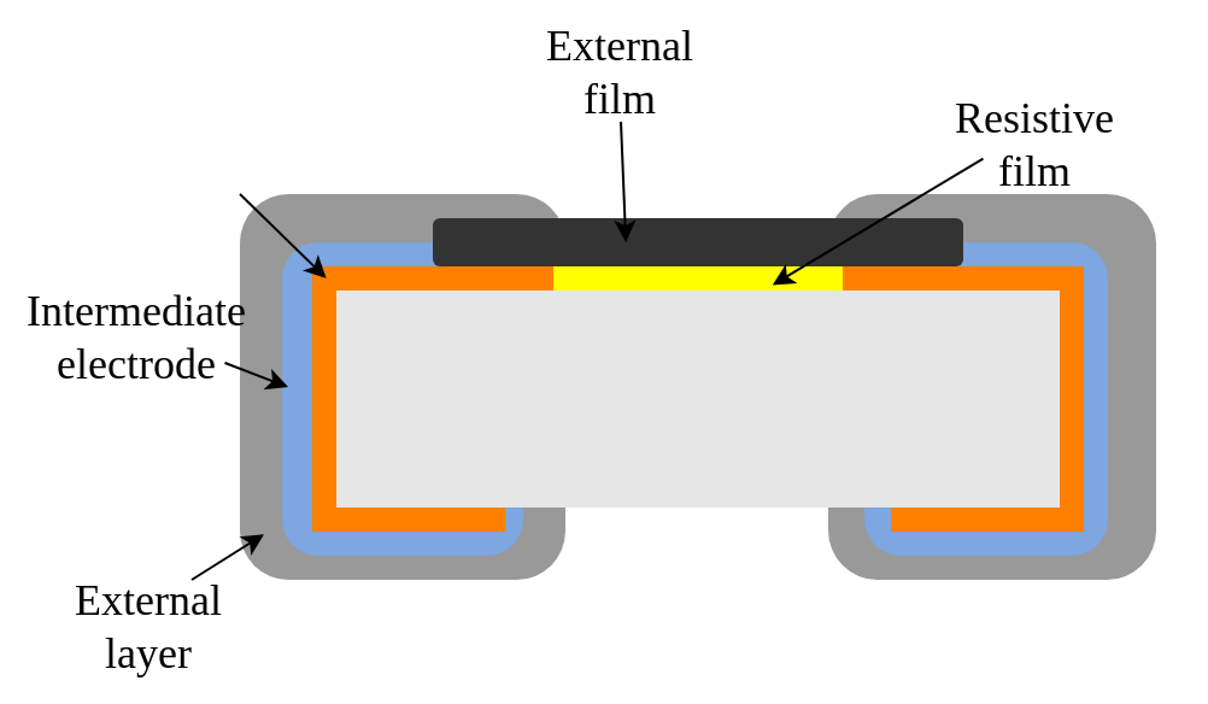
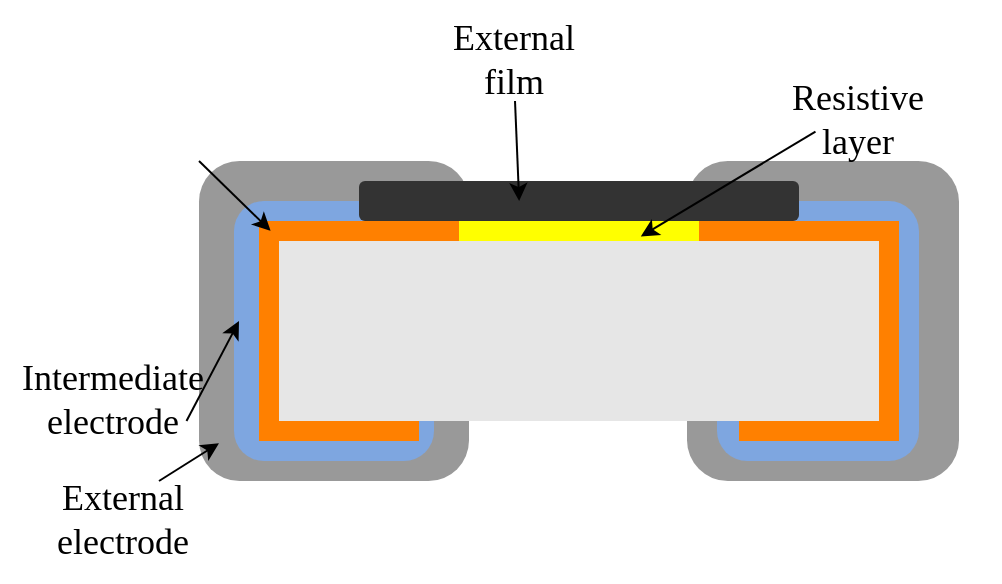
- <mxCell id="17" value="&lt;font style=&quot;font-size: 18px;&quot; face=&quot;Times New Roman&quot;&gt;Resistive film&lt;/font&gt;" style="text;strokeColor=none;align=center;fillColor=none;html=1;verticalAlign=middle;whiteSpace=wrap;rounded=0;fontSize=18;" parent="1" vertex="1"><mxGeometry x="389" y="50" width="80" height="20" as="geometry" /></mxCell>
+ <mxCell id="17" value="&lt;font style=&quot;font-size: 18px;&quot; face=&quot;Times New Roman&quot;&gt;Resistive layer&lt;/font&gt;" style="text;strokeColor=none;align=center;fillColor=none;html=1;verticalAlign=middle;whiteSpace=wrap;rounded=0;fontSize=18;" parent="1" vertex="1"><mxGeometry x="389" y="50" width="80" height="20" as="geometry" /></mxCell>
- <mxCell id="13" value="Intermediate electrode" style="text;strokeColor=none;align=center;fillColor=none;html=1;verticalAlign=middle;whiteSpace=wrap;rounded=0;fontFamily=Times New Roman;fontSize=18;" parent="1" vertex="1"><mxGeometry x="20.25" y="130" width="72.5" height="20" as="geometry" /></mxCell>
+ <mxCell id="13" value="Intermediate electrode" style="text;strokeColor=none;align=center;fillColor=none;html=1;verticalAlign=middle;whiteSpace=wrap;rounded=0;fontFamily=Times New Roman;fontSize=18;" parent="1" vertex="1"><mxGeometry x="20.25" y="190" width="72.5" height="20" as="geometry" /></mxCell>
- <mxCell id="15" value="&lt;font style=&quot;font-size: 18px;&quot;&gt;External layer&lt;/font&gt;" style="text;strokeColor=none;align=center;fillColor=none;html=1;verticalAlign=middle;whiteSpace=wrap;rounded=0;fontFamily=Times New Roman;fontSize=18;" parent="1" vertex="1"><mxGeometry x="20.25" y="250" width="82.5" height="20" as="geometry" /></mxCell>
+ <mxCell id="15" value="&lt;font style=&quot;font-size: 18px;&quot;&gt;External electrode&lt;/font&gt;" style="text;strokeColor=none;align=center;fillColor=none;html=1;verticalAlign=middle;whiteSpace=wrap;rounded=0;fontFamily=Times New Roman;fontSize=18;" parent="1" vertex="1"><mxGeometry x="20.25" y="250" width="82.5" height="20" as="geometry" /></mxCell>
